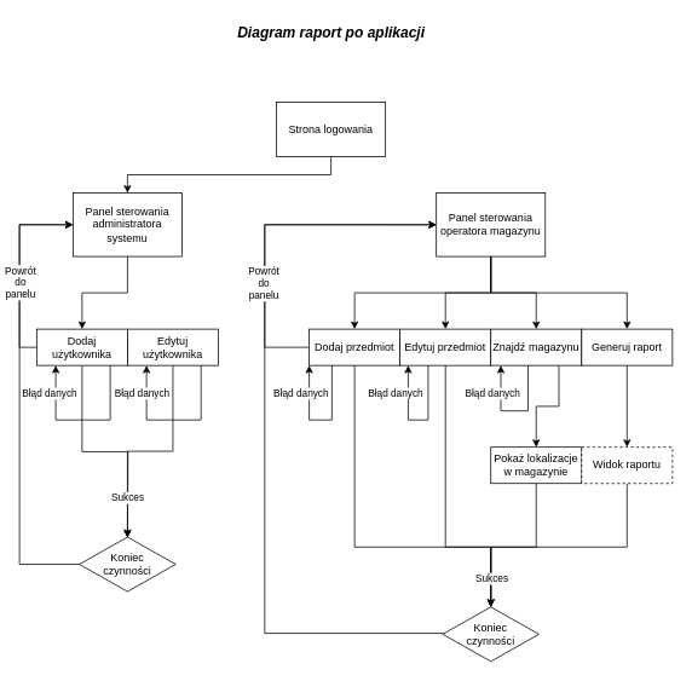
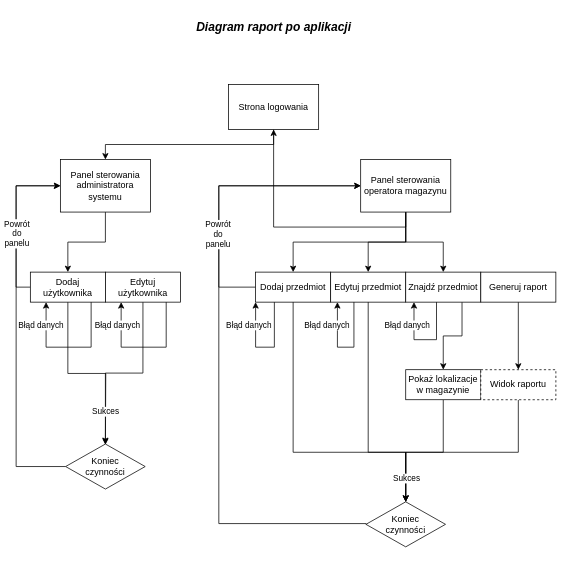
- <mxCell id="7" style="edgeStyle=orthogonalEdgeStyle;rounded=0;orthogonalLoop=1;jettySize=auto;html=1;exitX=0.5;exitY=1;exitDx=0;exitDy=0;" edge="1" parent="1" source="8" target="15"><mxGeometry relative="1" as="geometry" /></mxCell>
+ <mxCell id="7" style="edgeStyle=orthogonalEdgeStyle;rounded=0;orthogonalLoop=1;jettySize=auto;html=1;exitX=0.5;exitY=1;exitDx=0;exitDy=0;" edge="1" parent="1" source="8" target="3"><mxGeometry relative="1" as="geometry" /></mxCell>
- <mxCell id="13" value="Znajdź magazynu" style="rounded=0;whiteSpace=wrap;html=1;" vertex="1" parent="1"><mxGeometry x="540" y="362" width="100" height="40" as="geometry" /></mxCell>
+ <mxCell id="13" value="Znajdź przedmiot" style="rounded=0;whiteSpace=wrap;html=1;" vertex="1" parent="1"><mxGeometry x="540" y="362" width="100" height="40" as="geometry" /></mxCell>
